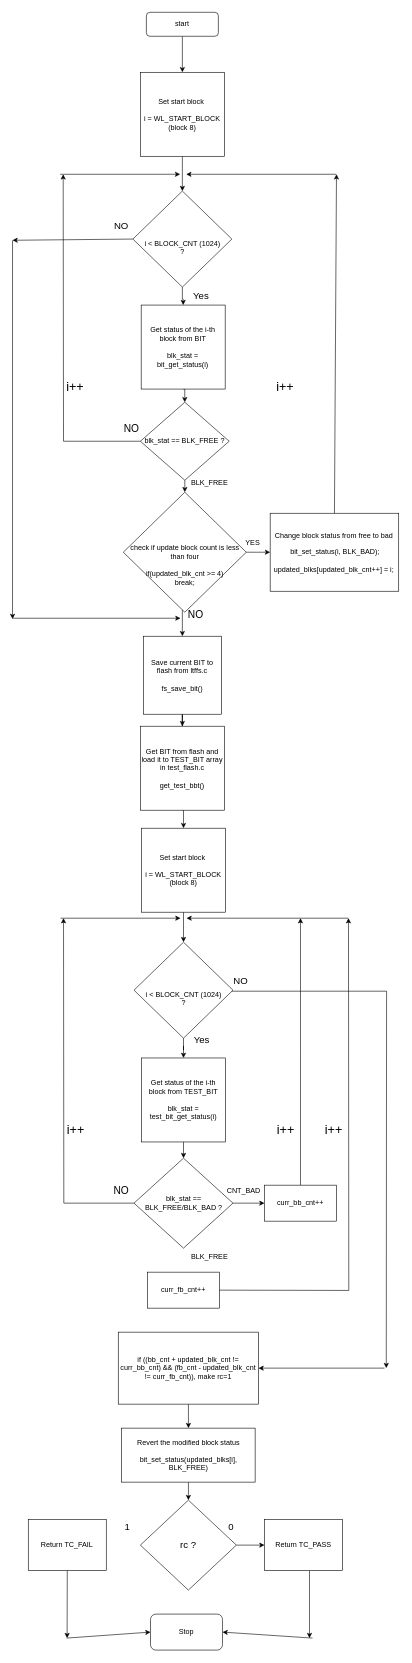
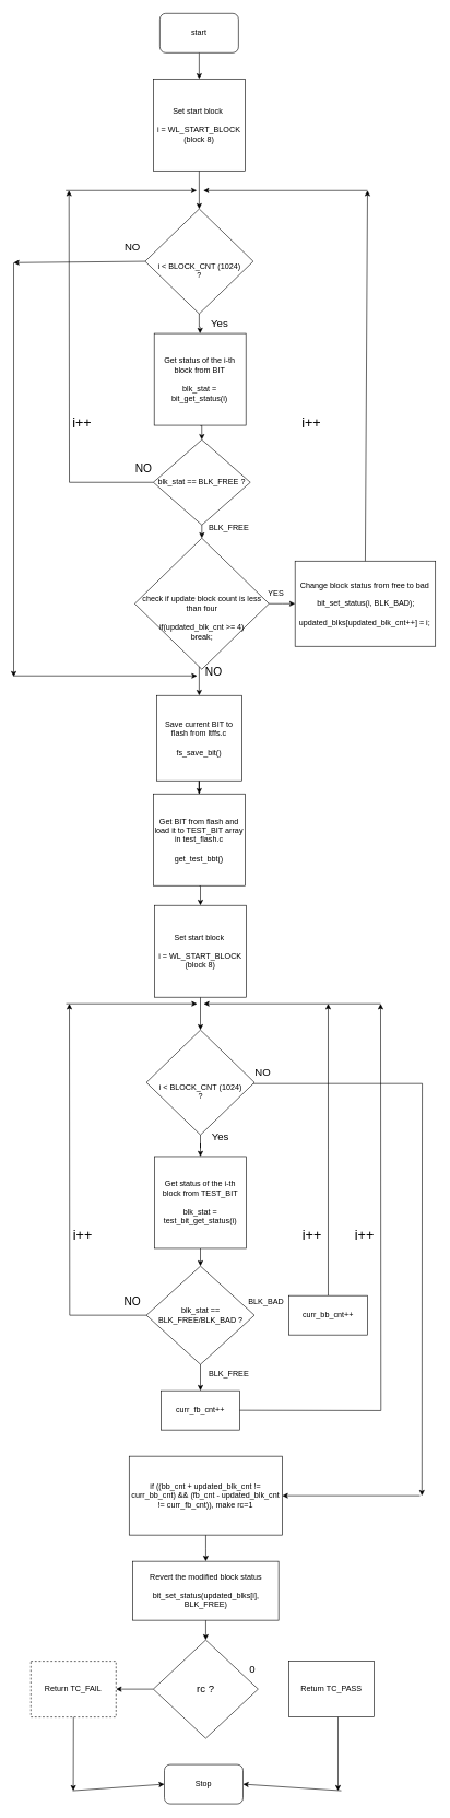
- <mxCell id="3" value="start" style="rounded=1;whiteSpace=wrap;html=1;" parent="1" vertex="1"><mxGeometry x="243.12" y="20" width="120" height="40" as="geometry" /></mxCell>
+ <mxCell id="3" value="start" style="rounded=1;whiteSpace=wrap;html=1;" parent="1" vertex="1"><mxGeometry x="243.12" y="20" width="120" height="60" as="geometry" /></mxCell>
- <mxCell id="41" value="CNT_BAD" style="text;html=1;align=center;verticalAlign=middle;resizable=0;points=[];autosize=1;strokeColor=none;fillColor=none;" parent="1" vertex="1"><mxGeometry x="365" y="1970" width="80" height="30" as="geometry" /></mxCell>
+ <mxCell id="41" value="BLK_BAD" style="text;html=1;align=center;verticalAlign=middle;resizable=0;points=[];autosize=1;strokeColor=none;fillColor=none;" parent="1" vertex="1"><mxGeometry x="365" y="1970" width="80" height="30" as="geometry" /></mxCell>
- <mxCell id="11" value="" style="edgeStyle=orthogonalEdgeStyle;rounded=0;orthogonalLoop=1;jettySize=auto;html=1;" parent="1" source="12" target="39" edge="1"><mxGeometry relative="1" as="geometry" /></mxCell>
+ <mxCell id="11" value="" style="edgeStyle=orthogonalEdgeStyle;rounded=0;orthogonalLoop=1;jettySize=auto;html=1;" parent="1" source="12" target="37" edge="1"><mxGeometry relative="1" as="geometry" /></mxCell>
- <mxCell id="34" value="&lt;font style=&quot;font-size: 16px;&quot;&gt;1&lt;/font&gt;" style="text;html=1;align=center;verticalAlign=middle;resizable=0;points=[];autosize=1;strokeColor=none;fillColor=none;" parent="1" vertex="1"><mxGeometry x="196.25" y="2530" width="30" height="30" as="geometry" /></mxCell>
- <mxCell id="29" value="Return&amp;nbsp;TC_FAIL" style="rounded=0;whiteSpace=wrap;html=1;" parent="1" vertex="1"><mxGeometry x="46.25" y="2532.5" width="130" height="85" as="geometry" /></mxCell>
+ <mxCell id="29" value="Return&amp;nbsp;TC_FAIL" style="rounded=0;whiteSpace=wrap;html=1;dashed=1;" parent="1" vertex="1"><mxGeometry x="46.25" y="2532.5" width="130" height="85" as="geometry" /></mxCell>
- <mxCell id="27" value="" style="edgeStyle=orthogonalEdgeStyle;rounded=0;orthogonalLoop=1;jettySize=auto;html=1;" parent="1" source="28" target="30" edge="1"><mxGeometry relative="1" as="geometry" /></mxCell>
+ <mxCell id="27" value="" style="edgeStyle=orthogonalEdgeStyle;rounded=0;orthogonalLoop=1;jettySize=auto;html=1;" parent="1" source="28" target="29" edge="1"><mxGeometry relative="1" as="geometry" /></mxCell>
